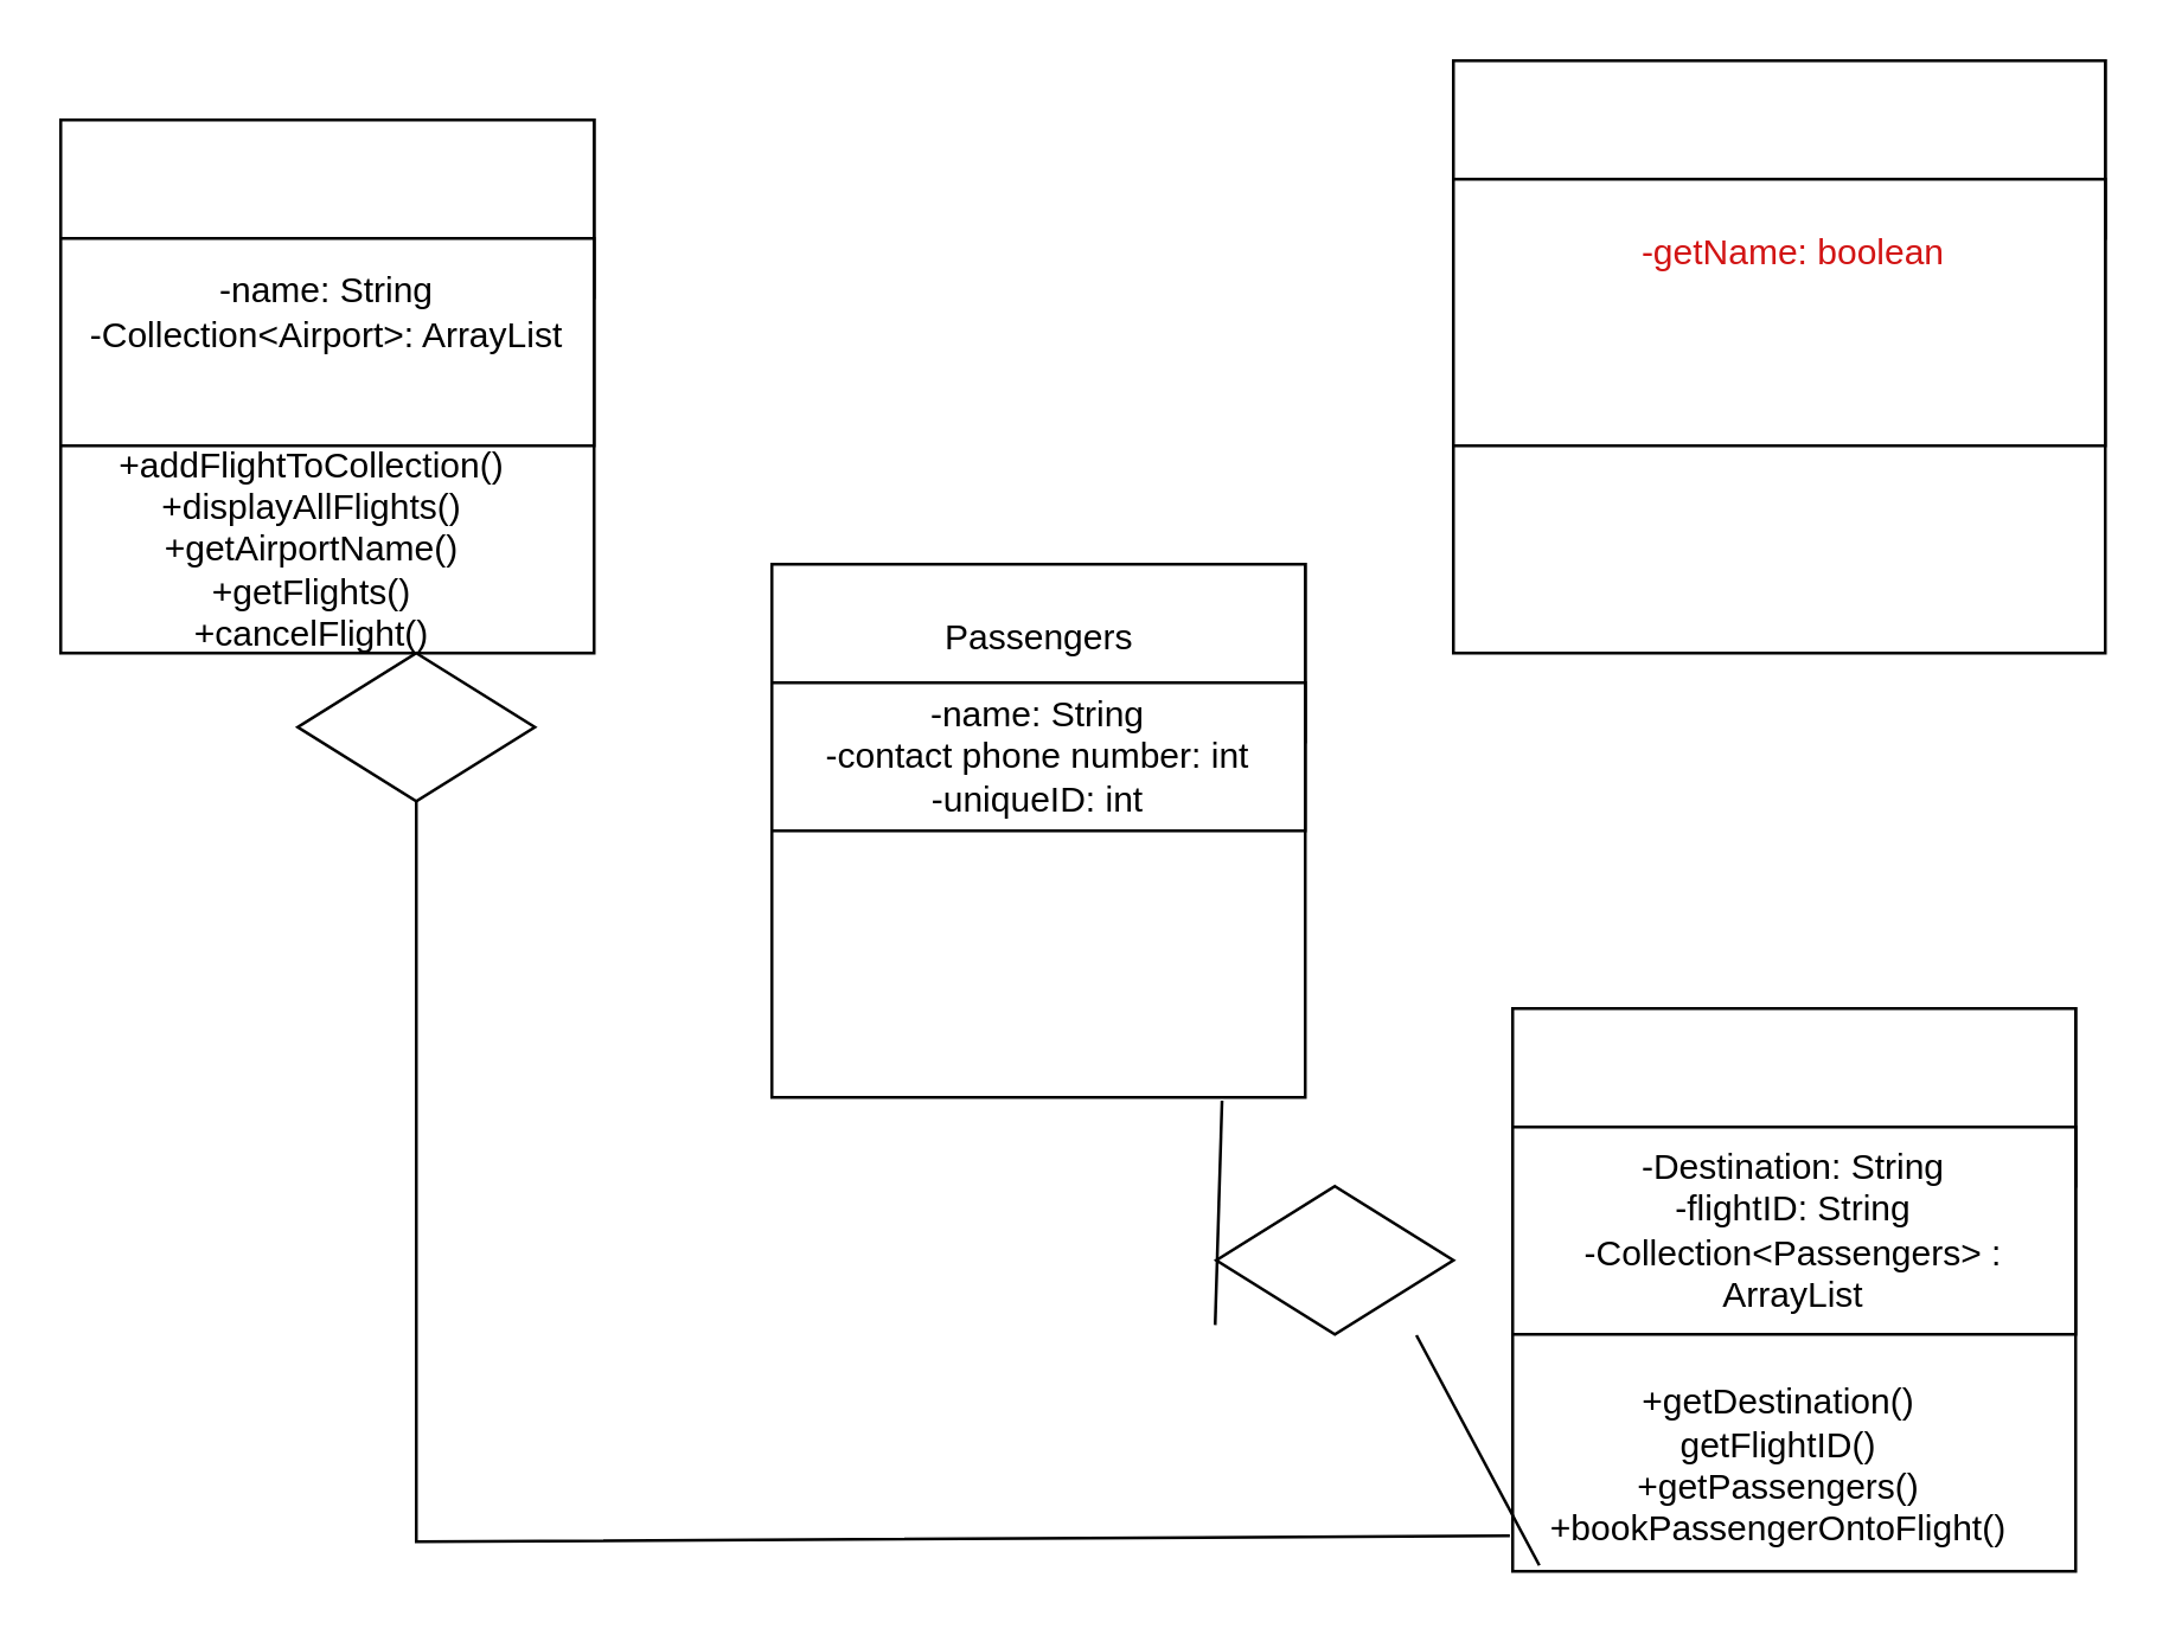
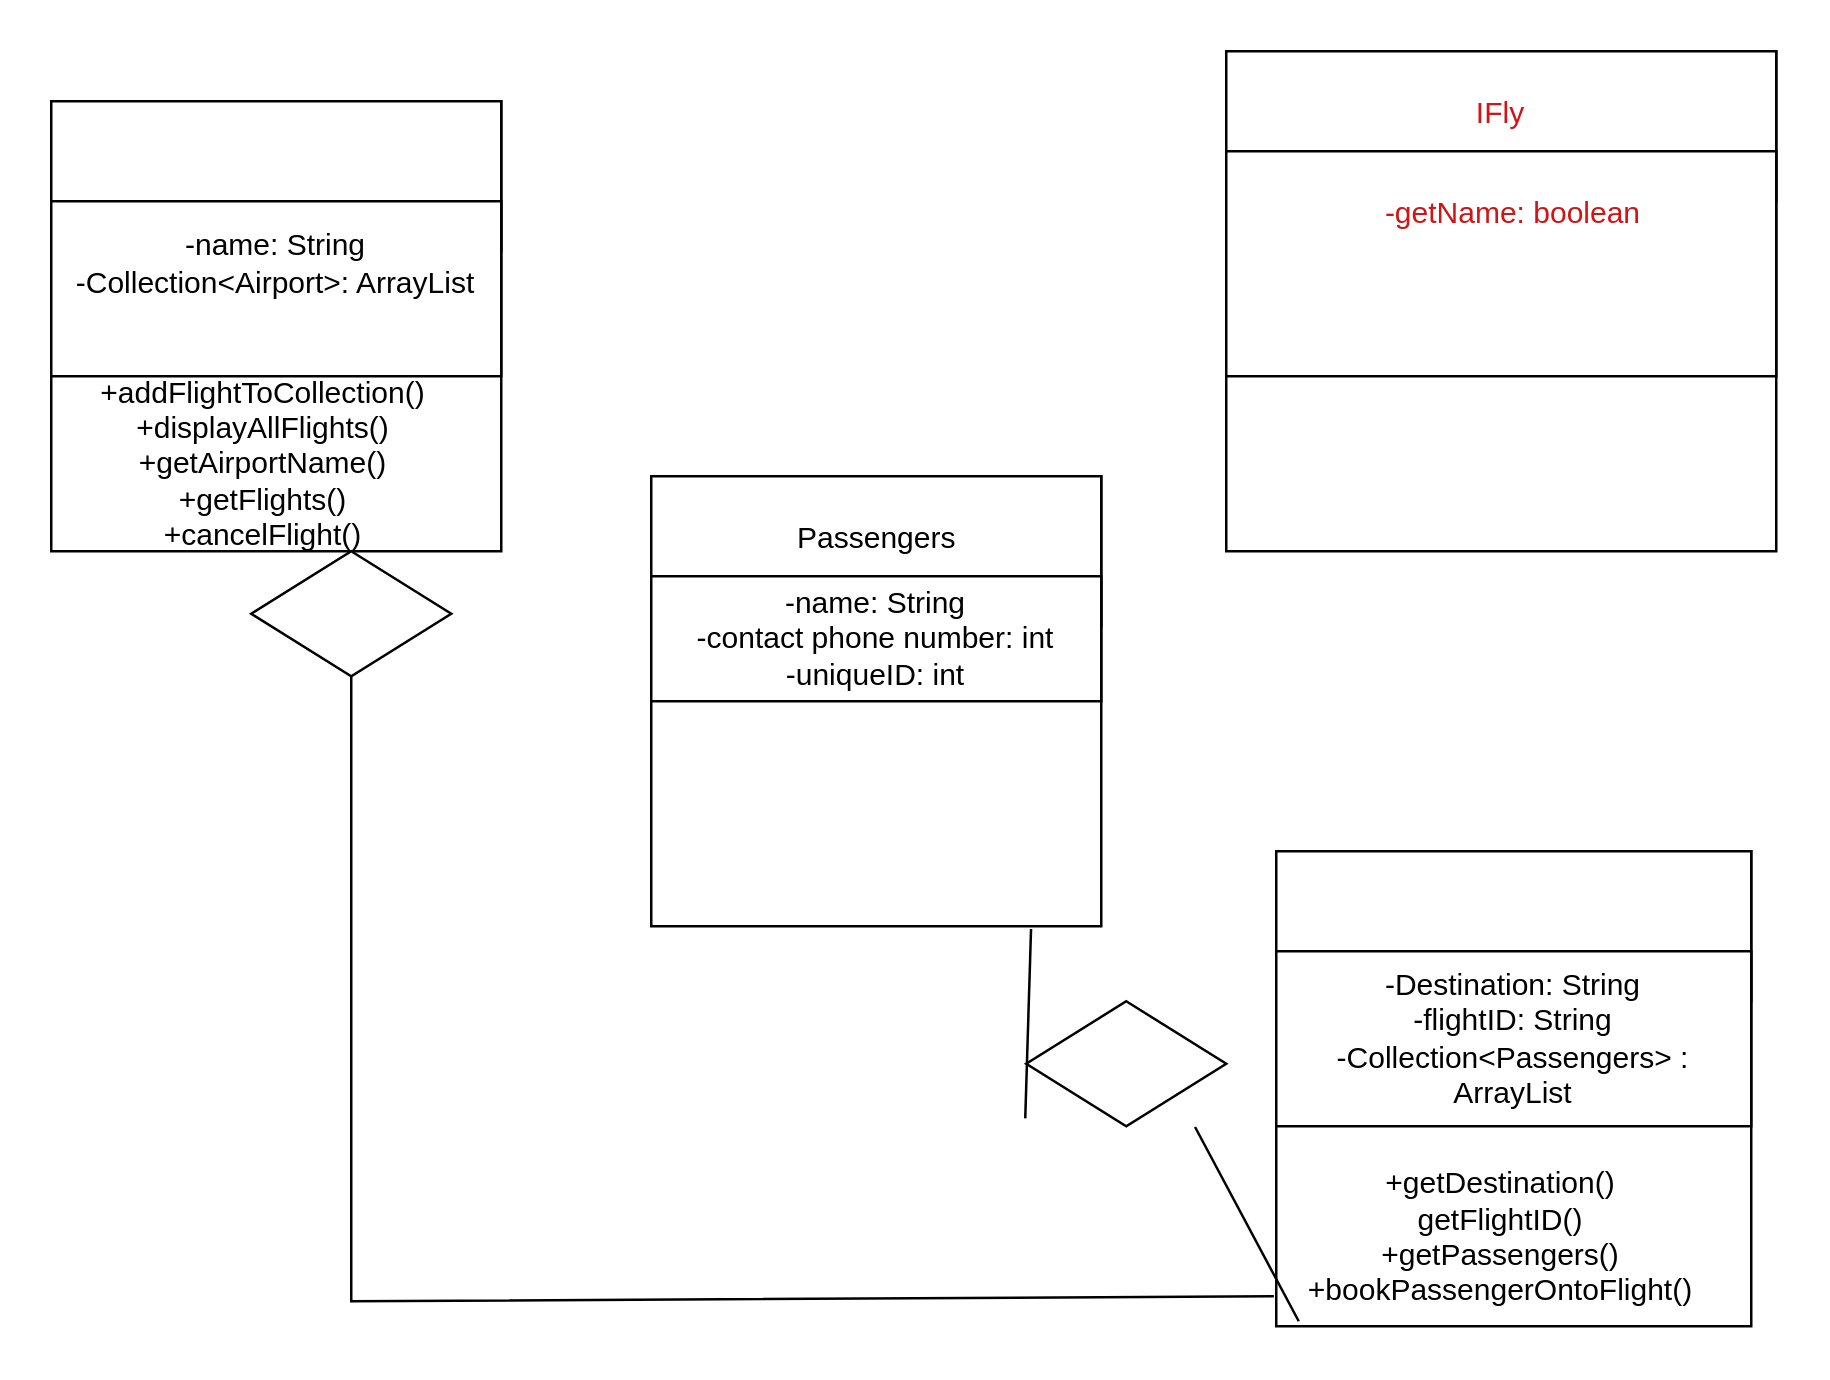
+ <mxCell id="23" value="IFly" style="text;html=1;strokeColor=none;fillColor=none;align=center;verticalAlign=middle;whiteSpace=wrap;rounded=0;fontColor=#d21414;" vertex="1" parent="1"><mxGeometry x="570" y="30" width="60" height="30" as="geometry" /></mxCell>
